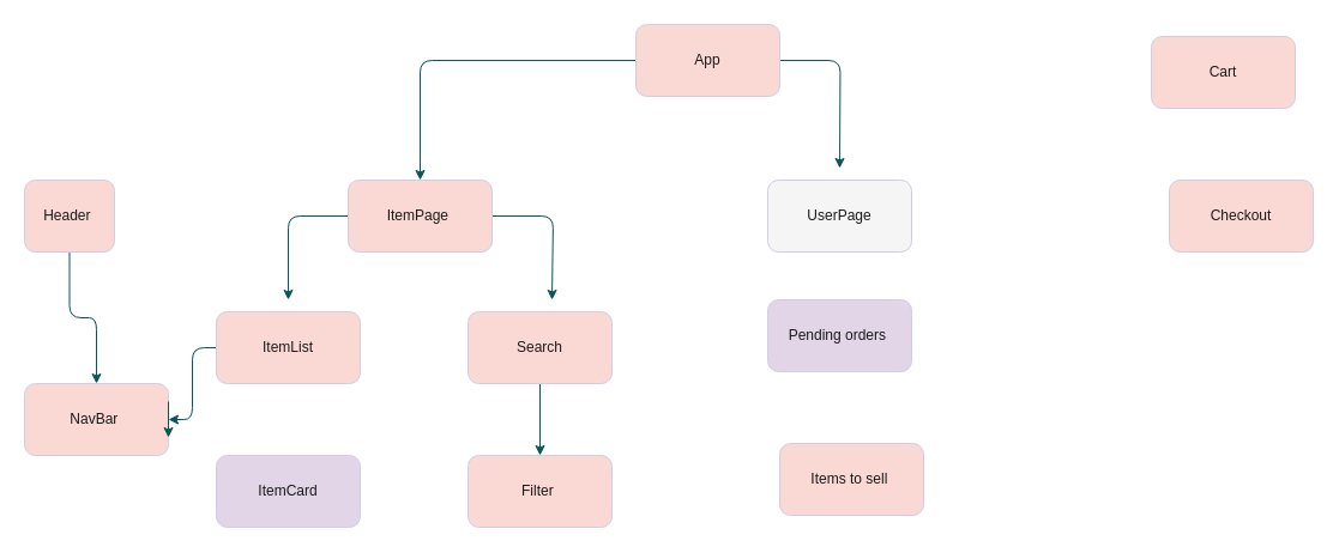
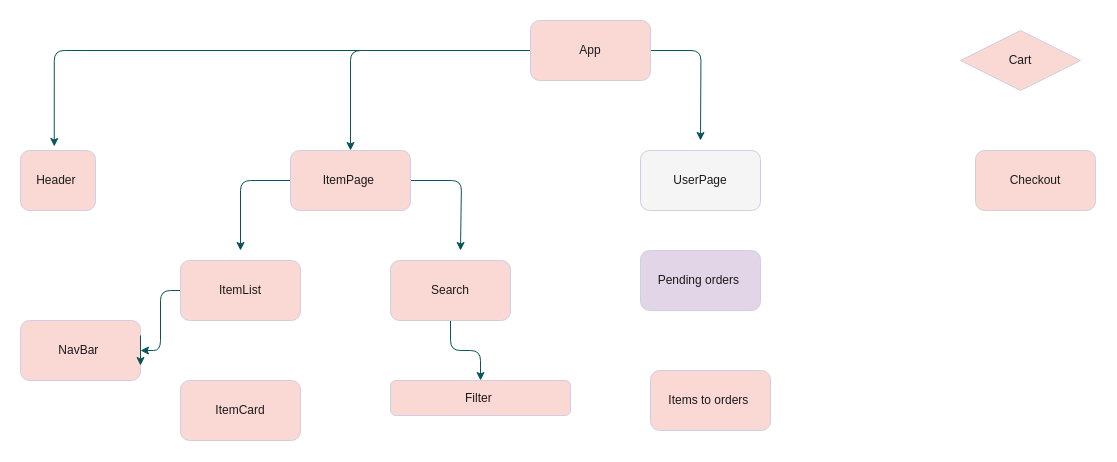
+ <mxCell id="9" style="edgeStyle=orthogonalEdgeStyle;orthogonalLoop=1;jettySize=auto;html=1;entryX=0.45;entryY=-0.067;entryDx=0;entryDy=0;entryPerimeter=0;strokeColor=#09555B;fontColor=#1A1A1A;" edge="1" parent="1" source="11" target="4"><mxGeometry relative="1" as="geometry" /></mxCell>
- <mxCell id="19" value="Cart" style="rounded=1;whiteSpace=wrap;html=1;strokeColor=#D0CEE2;fontColor=#1A1A1A;fillColor=#FAD9D5;" vertex="1" parent="1"><mxGeometry x="960" y="30" width="120" height="60" as="geometry" /></mxCell>
+ <mxCell id="19" value="Cart" style="rhombus;whiteSpace=wrap;html=1;strokeColor=#D0CEE2;fontColor=#1A1A1A;fillColor=#FAD9D5;" vertex="1" parent="1"><mxGeometry x="960" y="30" width="120" height="60" as="geometry" /></mxCell>
- <mxCell id="3" value="" style="edgeStyle=orthogonalEdgeStyle;orthogonalLoop=1;jettySize=auto;html=1;strokeColor=#09555B;fontColor=#1A1A1A;" edge="1" parent="1" source="4" target="2"><mxGeometry relative="1" as="geometry" /></mxCell>
- <mxCell id="22" value="Items to sell&amp;nbsp;" style="rounded=1;whiteSpace=wrap;html=1;strokeColor=#D0CEE2;fontColor=#1A1A1A;fillColor=#FAD9D5;" vertex="1" parent="1"><mxGeometry x="650" y="370" width="120" height="60" as="geometry" /></mxCell>
+ <mxCell id="22" value="Items to orders&amp;nbsp;" style="rounded=1;whiteSpace=wrap;html=1;strokeColor=#D0CEE2;fontColor=#1A1A1A;fillColor=#FAD9D5;" vertex="1" parent="1"><mxGeometry x="650" y="370" width="120" height="60" as="geometry" /></mxCell>
- <mxCell id="14" value="ItemCard" style="rounded=1;whiteSpace=wrap;html=1;labelBackgroundColor=none;fillColor=#e1d5e7;strokeColor=#D0CEE2;fontColor=#1A1A1A;" vertex="1" parent="1"><mxGeometry x="180" y="380" width="120" height="60" as="geometry" /></mxCell>
+ <mxCell id="14" value="ItemCard" style="rounded=1;whiteSpace=wrap;html=1;labelBackgroundColor=none;fillColor=#FAD9D5;strokeColor=#D0CEE2;fontColor=#1A1A1A;" vertex="1" parent="1"><mxGeometry x="180" y="380" width="120" height="60" as="geometry" /></mxCell>
- <mxCell id="20" value="Filter&amp;nbsp;" style="rounded=1;whiteSpace=wrap;html=1;strokeColor=#D0CEE2;fontColor=#1A1A1A;fillColor=#FAD9D5;" vertex="1" parent="1"><mxGeometry x="390" y="380" width="120" height="60" as="geometry" /></mxCell>
+ <mxCell id="20" value="Filter&amp;nbsp;" style="rounded=1;whiteSpace=wrap;html=1;strokeColor=#D0CEE2;fontColor=#1A1A1A;fillColor=#FAD9D5;" vertex="1" parent="1"><mxGeometry x="390" y="380" width="180" height="35" as="geometry" /></mxCell>
